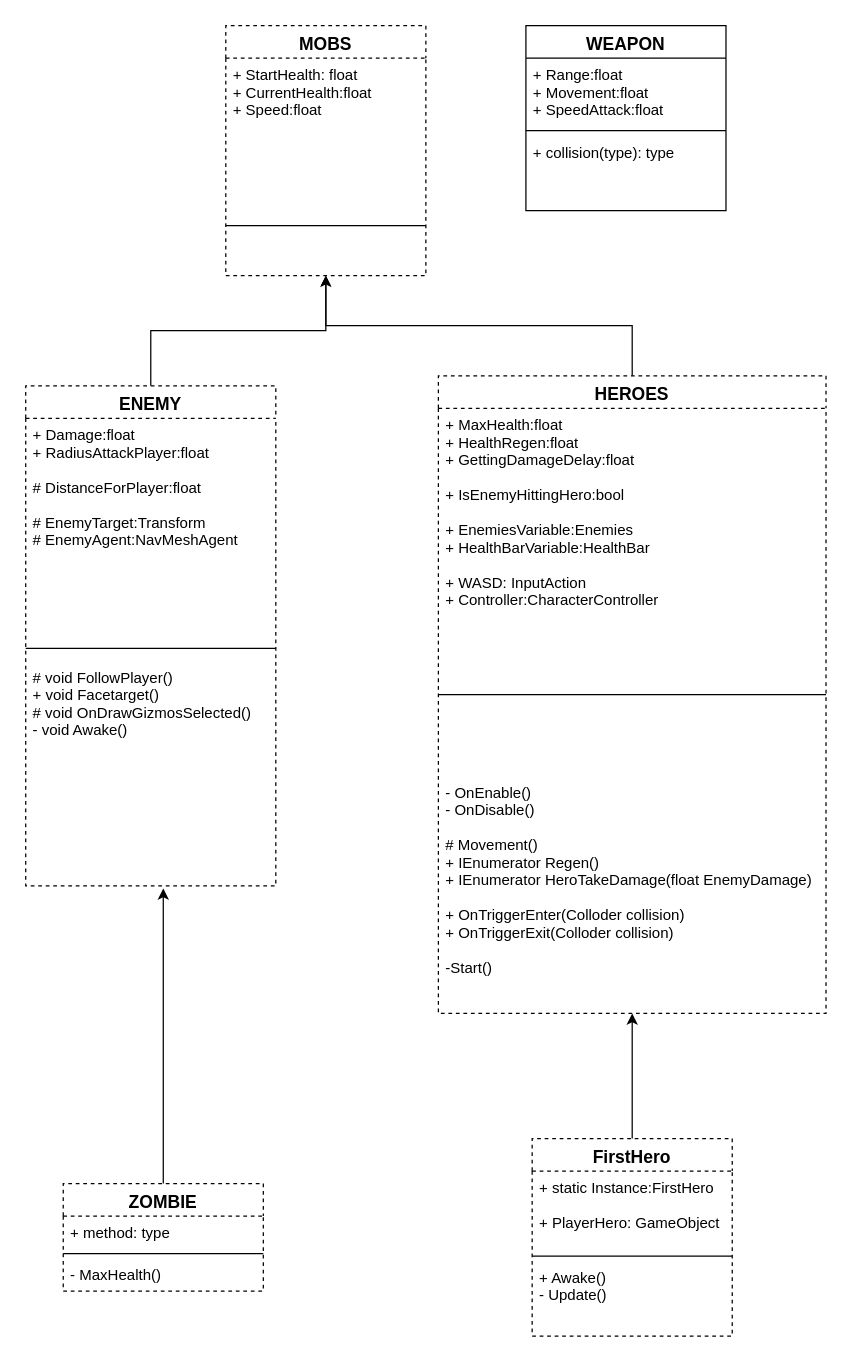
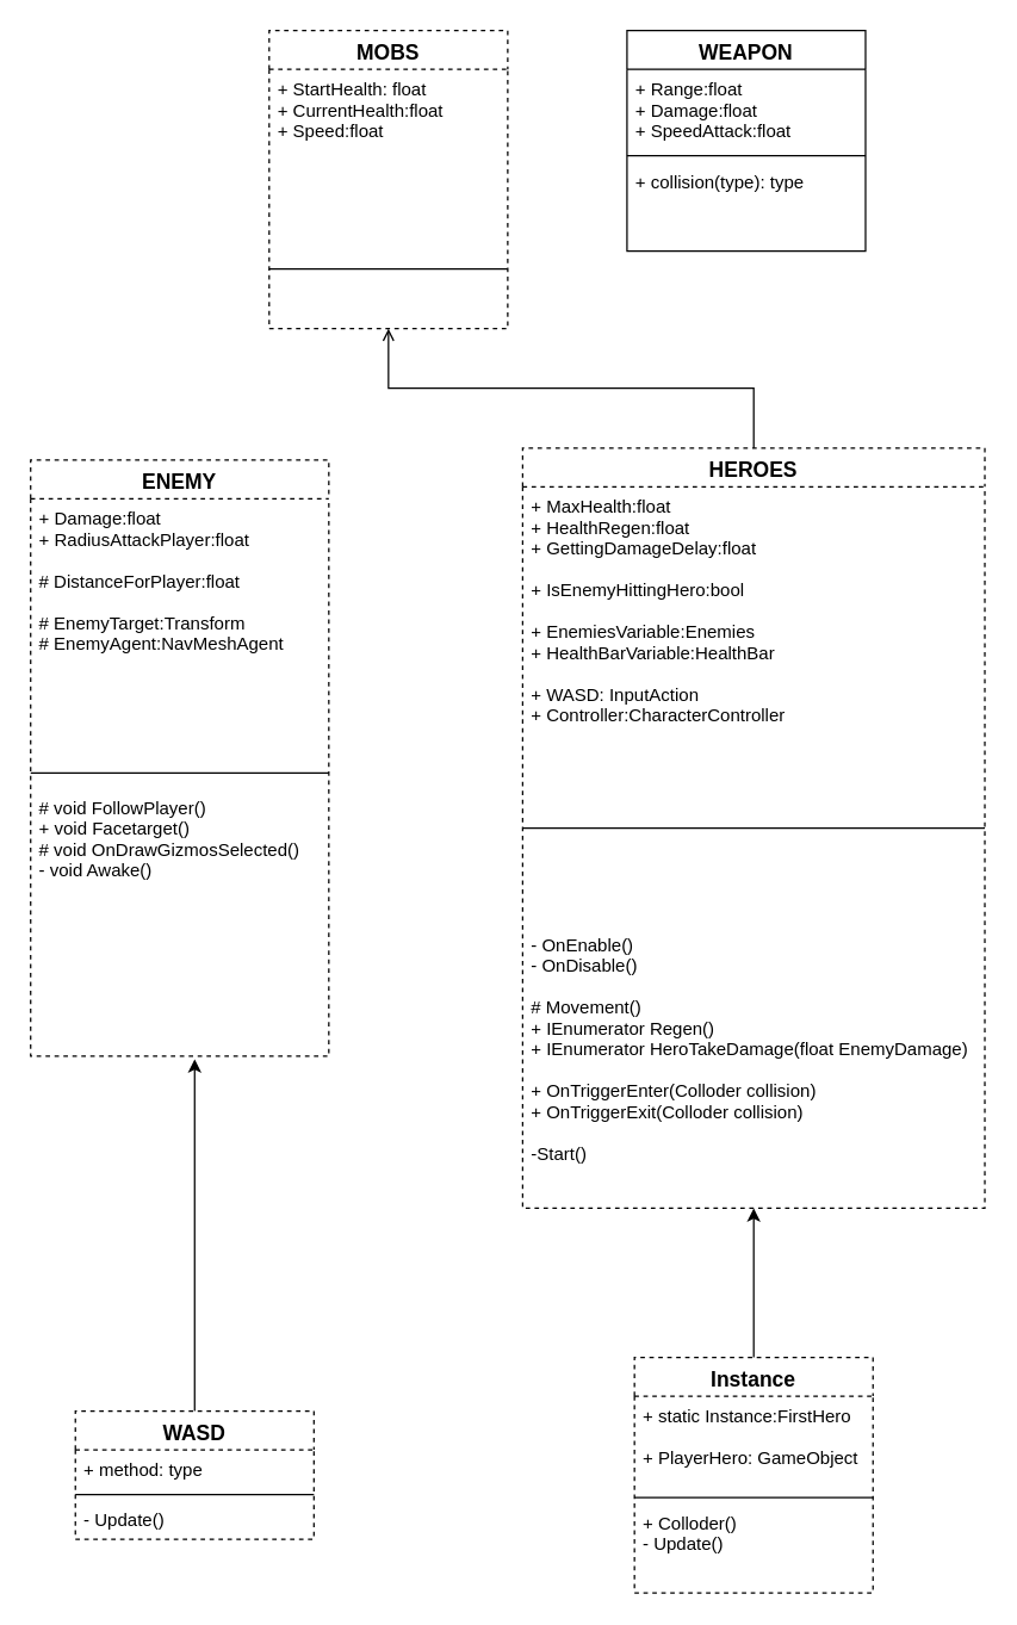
- <mxCell id="26" value="+ Range:float&#10;+ Movement:float&#10;+ SpeedAttack:float&#10;" style="text;strokeColor=none;fillColor=none;align=left;verticalAlign=top;spacingLeft=4;spacingRight=4;overflow=hidden;rotatable=0;points=[[0,0.5],[1,0.5]];portConstraint=eastwest;" parent="25" vertex="1"><mxGeometry y="26" width="160" height="54" as="geometry" /></mxCell>
+ <mxCell id="26" value="+ Range:float&#10;+ Damage:float&#10;+ SpeedAttack:float&#10;" style="text;strokeColor=none;fillColor=none;align=left;verticalAlign=top;spacingLeft=4;spacingRight=4;overflow=hidden;rotatable=0;points=[[0,0.5],[1,0.5]];portConstraint=eastwest;" parent="25" vertex="1"><mxGeometry y="26" width="160" height="54" as="geometry" /></mxCell>
- <mxCell id="5" style="edgeStyle=orthogonalEdgeStyle;rounded=0;orthogonalLoop=1;jettySize=auto;html=1;entryX=0.5;entryY=1;entryDx=0;entryDy=0;fontSize=14;fontColor=#000000;" parent="1" source="6" target="2" edge="1"><mxGeometry relative="1" as="geometry" /></mxCell>
- <mxCell id="21" value="FirstHero" style="swimlane;fontStyle=1;align=center;verticalAlign=top;childLayout=stackLayout;horizontal=1;startSize=26;horizontalStack=0;resizeParent=1;resizeParentMax=0;resizeLast=0;collapsible=1;marginBottom=0;dashed=1;fontSize=14;fontColor=#000000;strokeColor=#000000;strokeWidth=1;fillColor=none;" parent="1" vertex="1"><mxGeometry x="425" y="910" width="160" height="158" as="geometry" /></mxCell>
+ <mxCell id="21" value="Instance" style="swimlane;fontStyle=1;align=center;verticalAlign=top;childLayout=stackLayout;horizontal=1;startSize=26;horizontalStack=0;resizeParent=1;resizeParentMax=0;resizeLast=0;collapsible=1;marginBottom=0;dashed=1;fontSize=14;fontColor=#000000;strokeColor=#000000;strokeWidth=1;fillColor=none;" parent="1" vertex="1"><mxGeometry x="425" y="910" width="160" height="158" as="geometry" /></mxCell>
- <mxCell id="16" value="ZOMBIE" style="swimlane;fontStyle=1;align=center;verticalAlign=top;childLayout=stackLayout;horizontal=1;startSize=26;horizontalStack=0;resizeParent=1;resizeParentMax=0;resizeLast=0;collapsible=1;marginBottom=0;dashed=1;fontSize=14;fontColor=#000000;strokeColor=#000000;strokeWidth=1;fillColor=none;" parent="1" vertex="1"><mxGeometry x="50" y="946" width="160" height="86" as="geometry" /></mxCell>
+ <mxCell id="16" value="WASD" style="swimlane;fontStyle=1;align=center;verticalAlign=top;childLayout=stackLayout;horizontal=1;startSize=26;horizontalStack=0;resizeParent=1;resizeParentMax=0;resizeLast=0;collapsible=1;marginBottom=0;dashed=1;fontSize=14;fontColor=#000000;strokeColor=#000000;strokeWidth=1;fillColor=none;" parent="1" vertex="1"><mxGeometry x="50" y="946" width="160" height="86" as="geometry" /></mxCell>
- <mxCell id="19" value="- MaxHealth()" style="text;strokeColor=none;fillColor=none;align=left;verticalAlign=top;spacingLeft=4;spacingRight=4;overflow=hidden;rotatable=0;points=[[0,0.5],[1,0.5]];portConstraint=eastwest;" parent="16" vertex="1"><mxGeometry y="60" width="160" height="26" as="geometry" /></mxCell>
+ <mxCell id="19" value="- Update()" style="text;strokeColor=none;fillColor=none;align=left;verticalAlign=top;spacingLeft=4;spacingRight=4;overflow=hidden;rotatable=0;points=[[0,0.5],[1,0.5]];portConstraint=eastwest;" parent="16" vertex="1"><mxGeometry y="60" width="160" height="26" as="geometry" /></mxCell>
- <mxCell id="24" value="+ Awake()&#10;- Update()" style="text;strokeColor=none;fillColor=none;align=left;verticalAlign=top;spacingLeft=4;spacingRight=4;overflow=hidden;rotatable=0;points=[[0,0.5],[1,0.5]];portConstraint=eastwest;" parent="21" vertex="1"><mxGeometry y="98" width="160" height="60" as="geometry" /></mxCell>
+ <mxCell id="24" value="+ Colloder()&#10;- Update()" style="text;strokeColor=none;fillColor=none;align=left;verticalAlign=top;spacingLeft=4;spacingRight=4;overflow=hidden;rotatable=0;points=[[0,0.5],[1,0.5]];portConstraint=eastwest;" parent="21" vertex="1"><mxGeometry y="98" width="160" height="60" as="geometry" /></mxCell>
